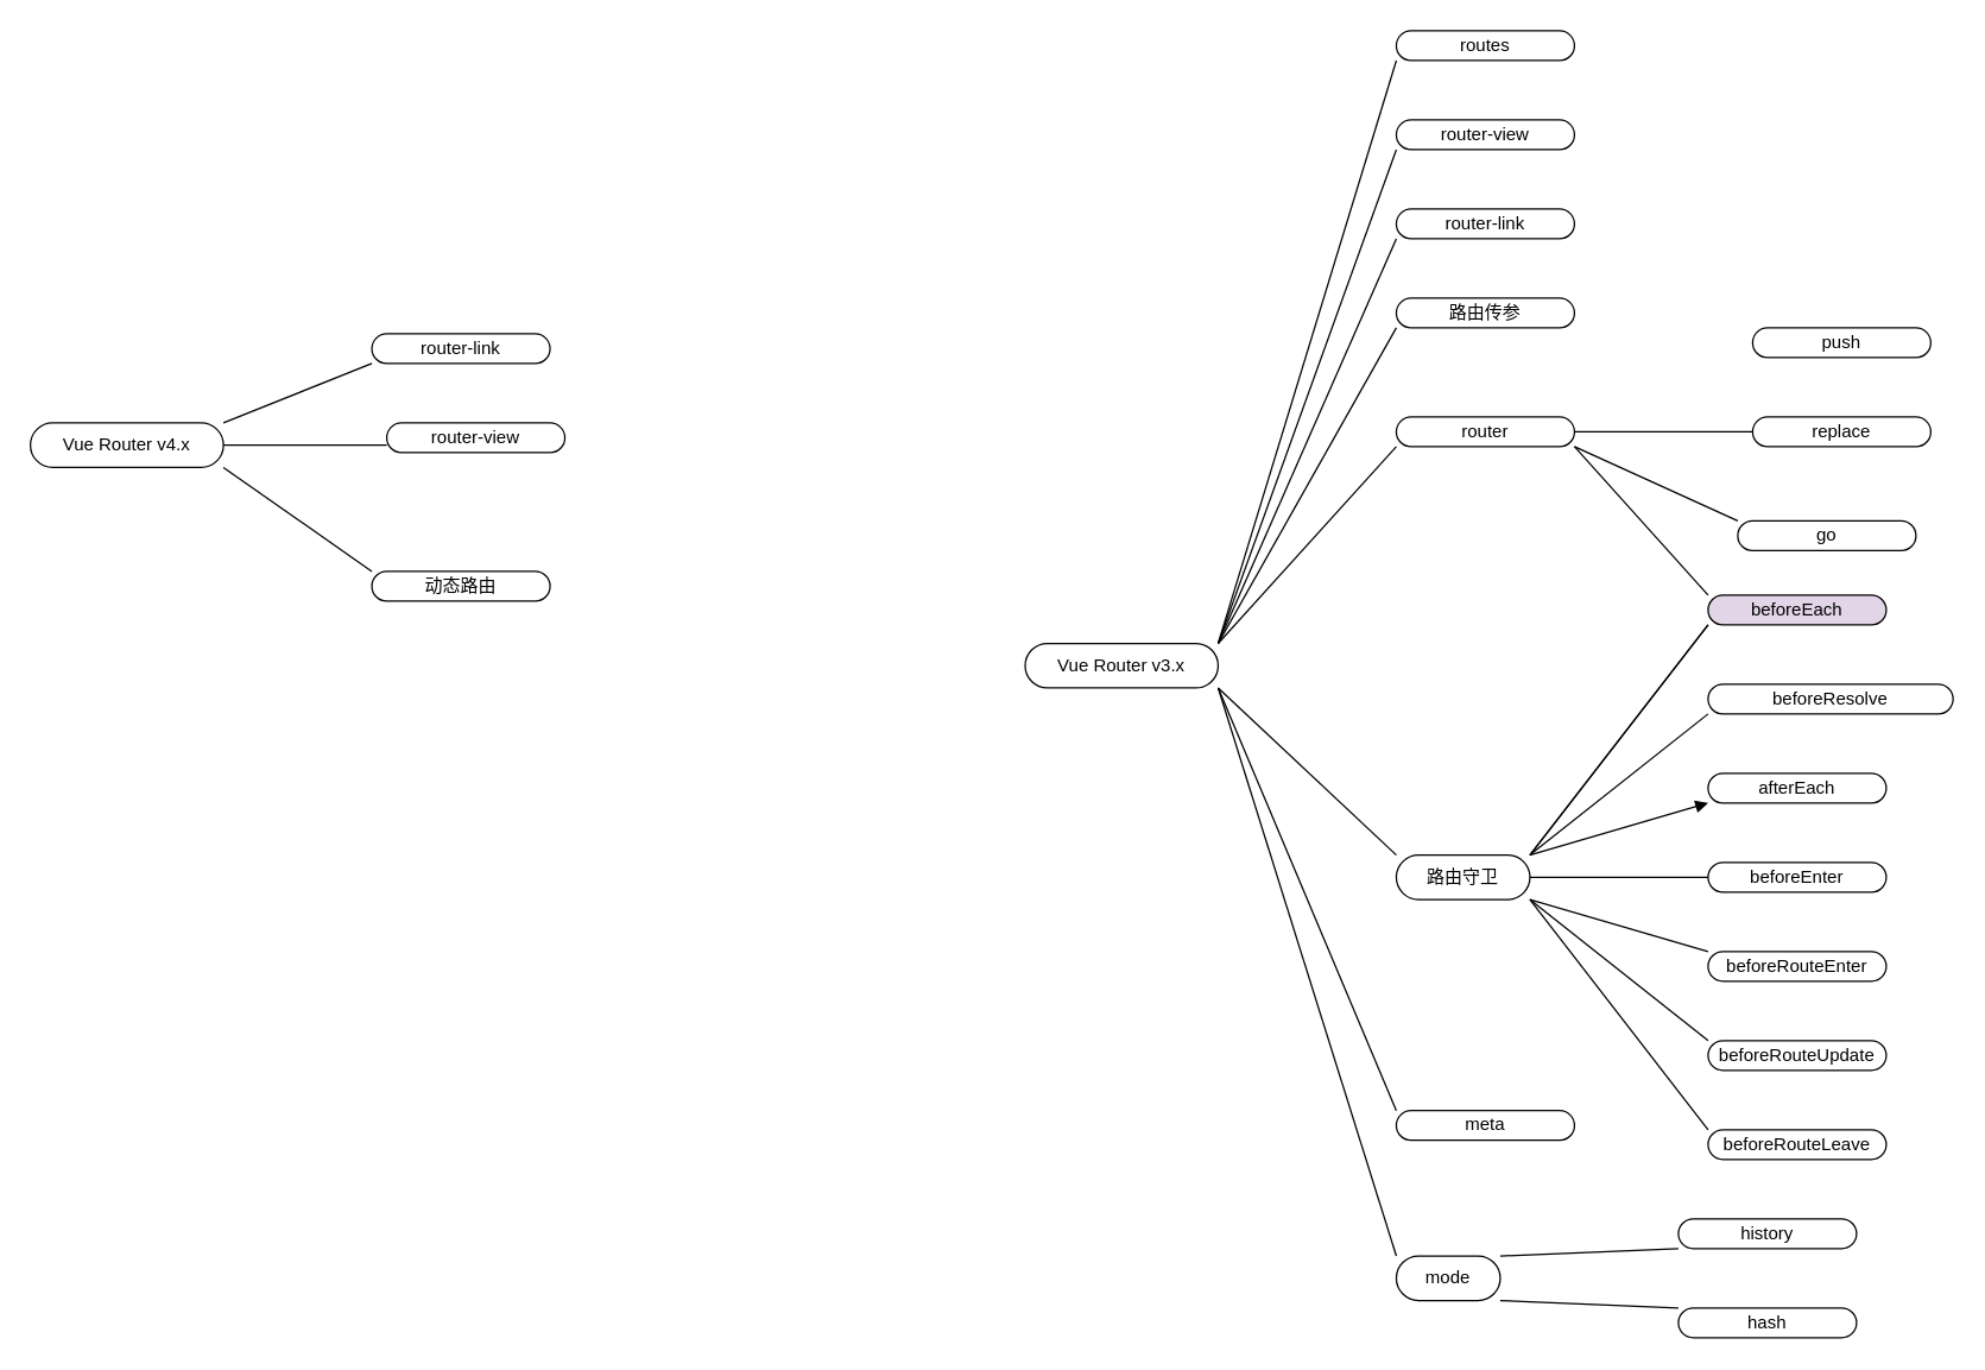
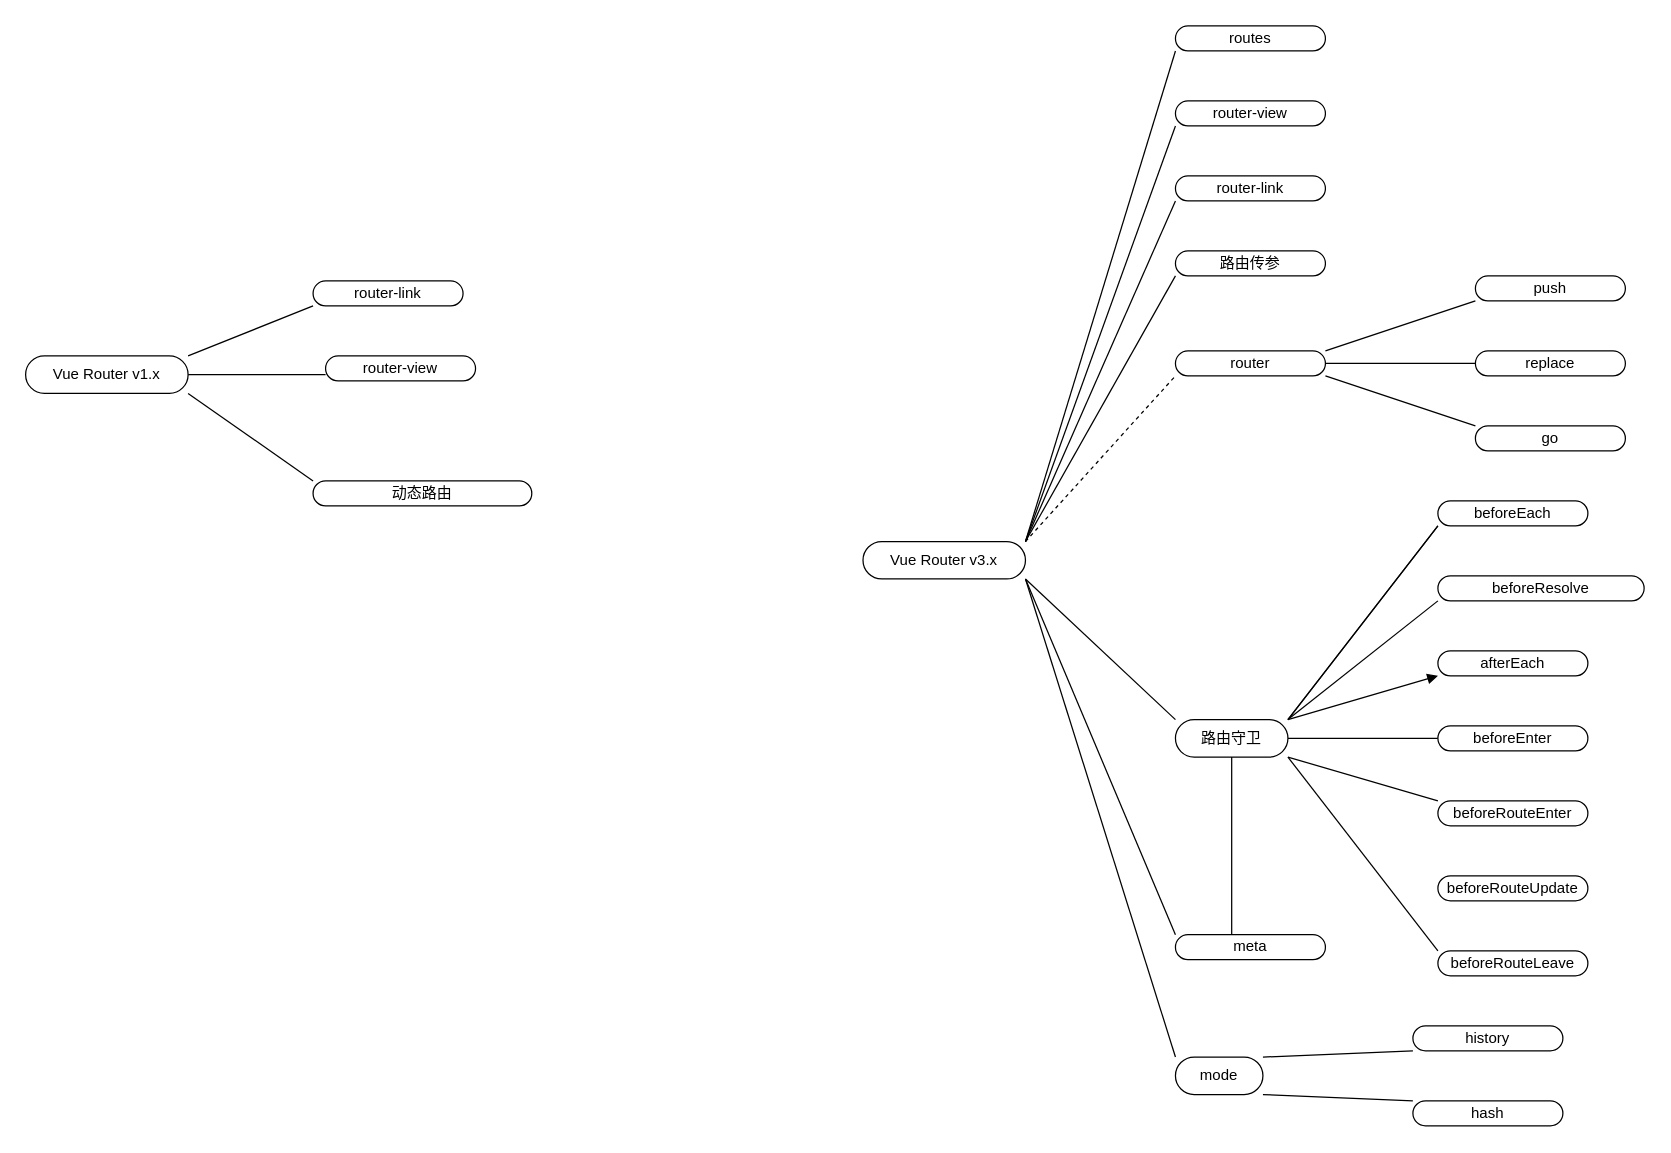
- <mxCell id="47" value="Vue Router v4.x" style="whiteSpace=wrap;html=1;rounded=1;arcSize=50;align=center;verticalAlign=middle;strokeWidth=1;autosize=1;spacing=4;treeFolding=1;treeMoving=1;newEdgeStyle={&quot;edgeStyle&quot;:&quot;entityRelationEdgeStyle&quot;,&quot;startArrow&quot;:&quot;none&quot;,&quot;endArrow&quot;:&quot;none&quot;,&quot;segment&quot;:10,&quot;curved&quot;:1,&quot;sourcePerimeterSpacing&quot;:0,&quot;targetPerimeterSpacing&quot;:0};direction=west;" vertex="1" parent="1"><mxGeometry x="20" y="284" width="130" height="30" as="geometry" /></mxCell>
+ <mxCell id="47" value="Vue Router v1.x" style="whiteSpace=wrap;html=1;rounded=1;arcSize=50;align=center;verticalAlign=middle;strokeWidth=1;autosize=1;spacing=4;treeFolding=1;treeMoving=1;newEdgeStyle={&quot;edgeStyle&quot;:&quot;entityRelationEdgeStyle&quot;,&quot;startArrow&quot;:&quot;none&quot;,&quot;endArrow&quot;:&quot;none&quot;,&quot;segment&quot;:10,&quot;curved&quot;:1,&quot;sourcePerimeterSpacing&quot;:0,&quot;targetPerimeterSpacing&quot;:0};direction=west;" vertex="1" parent="1"><mxGeometry x="20" y="284" width="130" height="30" as="geometry" /></mxCell>
- <mxCell id="15" value="" style="edgeStyle=orthogonalEdgeStyle;rounded=0;orthogonalLoop=1;jettySize=auto;html=1;startArrow=none;endArrow=none;segment=10;curved=1;sourcePerimeterSpacing=0;targetPerimeterSpacing=0;exitDx=0;exitDy=0;noEdgeStyle=1;orthogonal=1;" edge="1" parent="1" source="18" target="36"><mxGeometry relative="1" as="geometry"><mxPoint x="300" y="541" as="sourcePoint" /></mxGeometry></mxCell>
+ <mxCell id="15" value="" style="edgeStyle=orthogonalEdgeStyle;rounded=0;orthogonalLoop=1;jettySize=auto;html=1;startArrow=none;endArrow=none;segment=10;curved=1;sourcePerimeterSpacing=0;targetPerimeterSpacing=0;exitDx=0;exitDy=0;noEdgeStyle=1;orthogonal=1;" edge="1" parent="1" source="18" target="19"><mxGeometry relative="1" as="geometry"><mxPoint x="300" y="541" as="sourcePoint" /></mxGeometry></mxCell>
- <mxCell id="21" value="go" style="whiteSpace=wrap;html=1;rounded=1;arcSize=50;strokeWidth=1;spacing=4;" vertex="1" parent="1"><mxGeometry x="1170" y="350" width="120" height="20" as="geometry" /></mxCell>
+ <mxCell id="21" value="go" style="whiteSpace=wrap;html=1;rounded=1;arcSize=50;strokeWidth=1;spacing=4;" vertex="1" parent="1"><mxGeometry x="1180" y="340" width="120" height="20" as="geometry" /></mxCell>
- <mxCell id="6" value="" style="edgeStyle=orthogonalEdgeStyle;rounded=0;orthogonalLoop=1;jettySize=auto;html=1;startArrow=none;endArrow=none;segment=10;curved=1;sourcePerimeterSpacing=0;targetPerimeterSpacing=0;noEdgeStyle=1;orthogonal=1;" edge="1" parent="1" source="10" target="18"><mxGeometry relative="1" as="geometry" /></mxCell>
+ <mxCell id="6" value="" style="edgeStyle=orthogonalEdgeStyle;rounded=0;orthogonalLoop=1;jettySize=auto;html=1;startArrow=none;endArrow=none;segment=10;curved=1;sourcePerimeterSpacing=0;targetPerimeterSpacing=0;noEdgeStyle=1;orthogonal=1;dashed=1;" edge="1" parent="1" source="10" target="18"><mxGeometry relative="1" as="geometry" /></mxCell>
- <mxCell id="50" value="动态路由" style="whiteSpace=wrap;html=1;rounded=1;arcSize=50;strokeWidth=1;spacing=4;direction=west;" vertex="1" parent="1"><mxGeometry x="250" y="384" width="120" height="20" as="geometry" /></mxCell>
+ <mxCell id="50" value="动态路由" style="whiteSpace=wrap;html=1;rounded=1;arcSize=50;strokeWidth=1;spacing=4;direction=west;" vertex="1" parent="1"><mxGeometry x="250" y="384" width="175" height="20" as="geometry" /></mxCell>
- <mxCell id="36" value="beforeEach" style="whiteSpace=wrap;html=1;rounded=1;arcSize=50;strokeWidth=1;spacing=4;fillColor=#e1d5e7;" vertex="1" parent="1"><mxGeometry x="1150" y="400" width="120" height="20" as="geometry" /></mxCell>
+ <mxCell id="36" value="beforeEach" style="whiteSpace=wrap;html=1;rounded=1;arcSize=50;strokeWidth=1;spacing=4;" vertex="1" parent="1"><mxGeometry x="1150" y="400" width="120" height="20" as="geometry" /></mxCell>
- <mxCell id="33" value="" style="edgeStyle=orthogonalEdgeStyle;rounded=0;orthogonalLoop=1;jettySize=auto;html=1;startArrow=none;endArrow=none;segment=10;curved=1;sourcePerimeterSpacing=0;targetPerimeterSpacing=0;noEdgeStyle=1;orthogonal=1;" edge="1" parent="1" source="35" target="41"><mxGeometry relative="1" as="geometry" /></mxCell>
+ <mxCell id="33" value="" style="edgeStyle=orthogonalEdgeStyle;rounded=0;orthogonalLoop=1;jettySize=auto;html=1;startArrow=none;endArrow=none;segment=10;curved=1;sourcePerimeterSpacing=0;targetPerimeterSpacing=0;noEdgeStyle=1;orthogonal=1;" edge="1" parent="1" source="35" target="43"><mxGeometry relative="1" as="geometry" /></mxCell>
